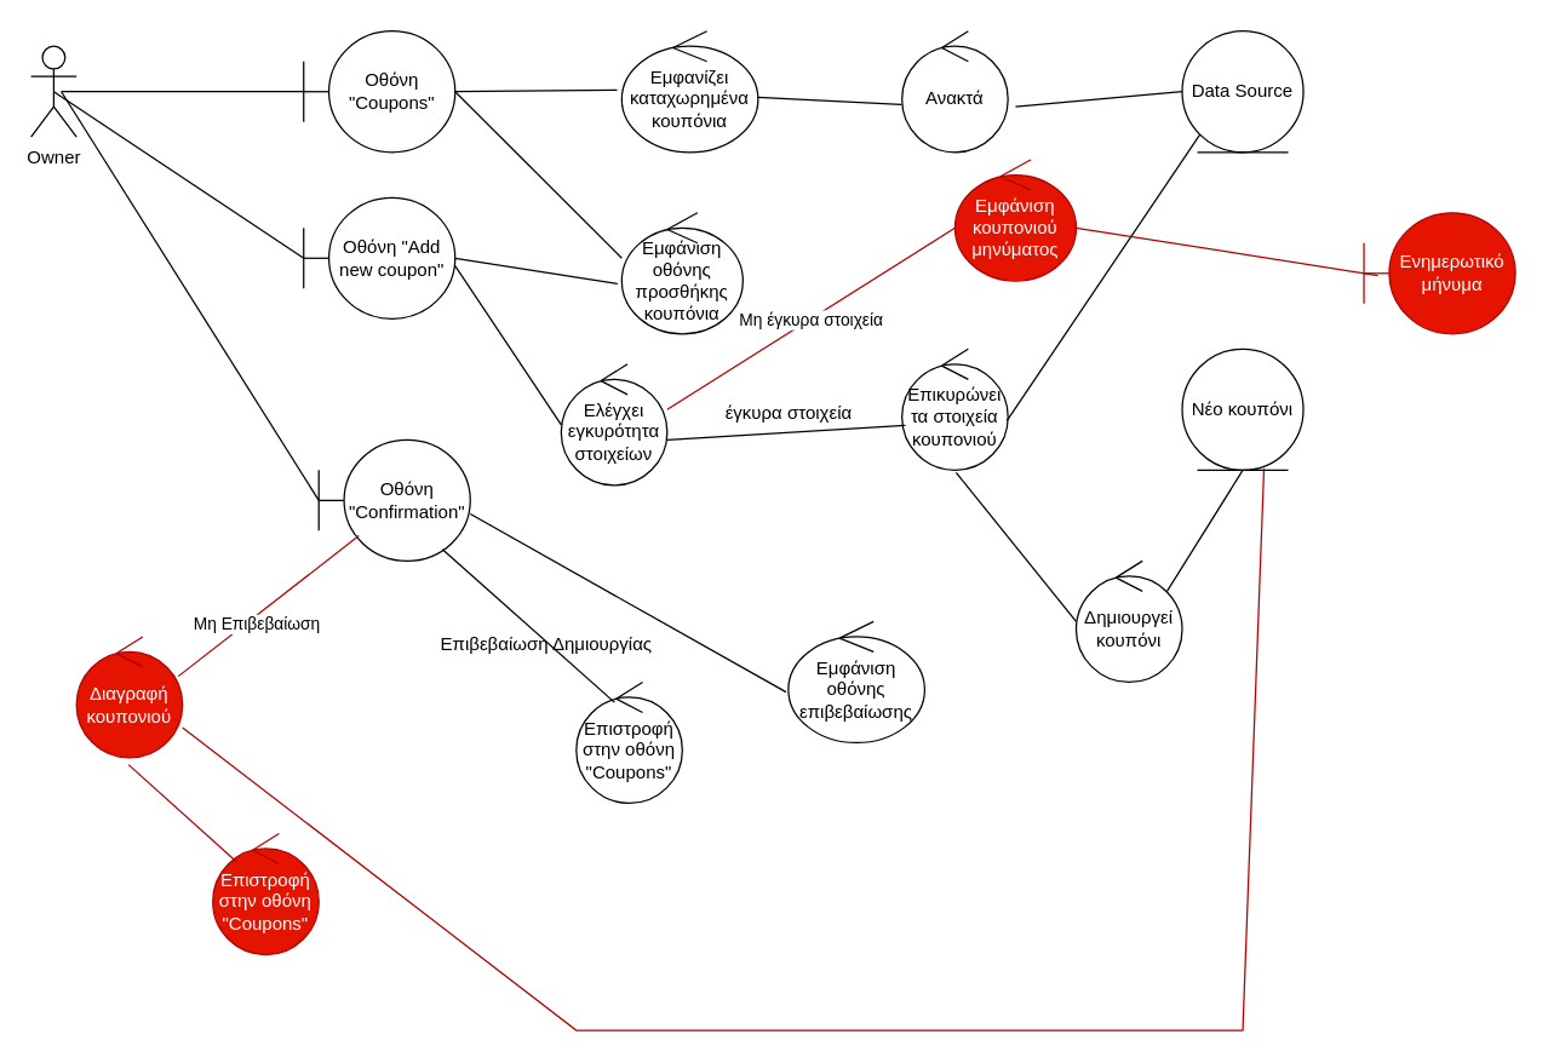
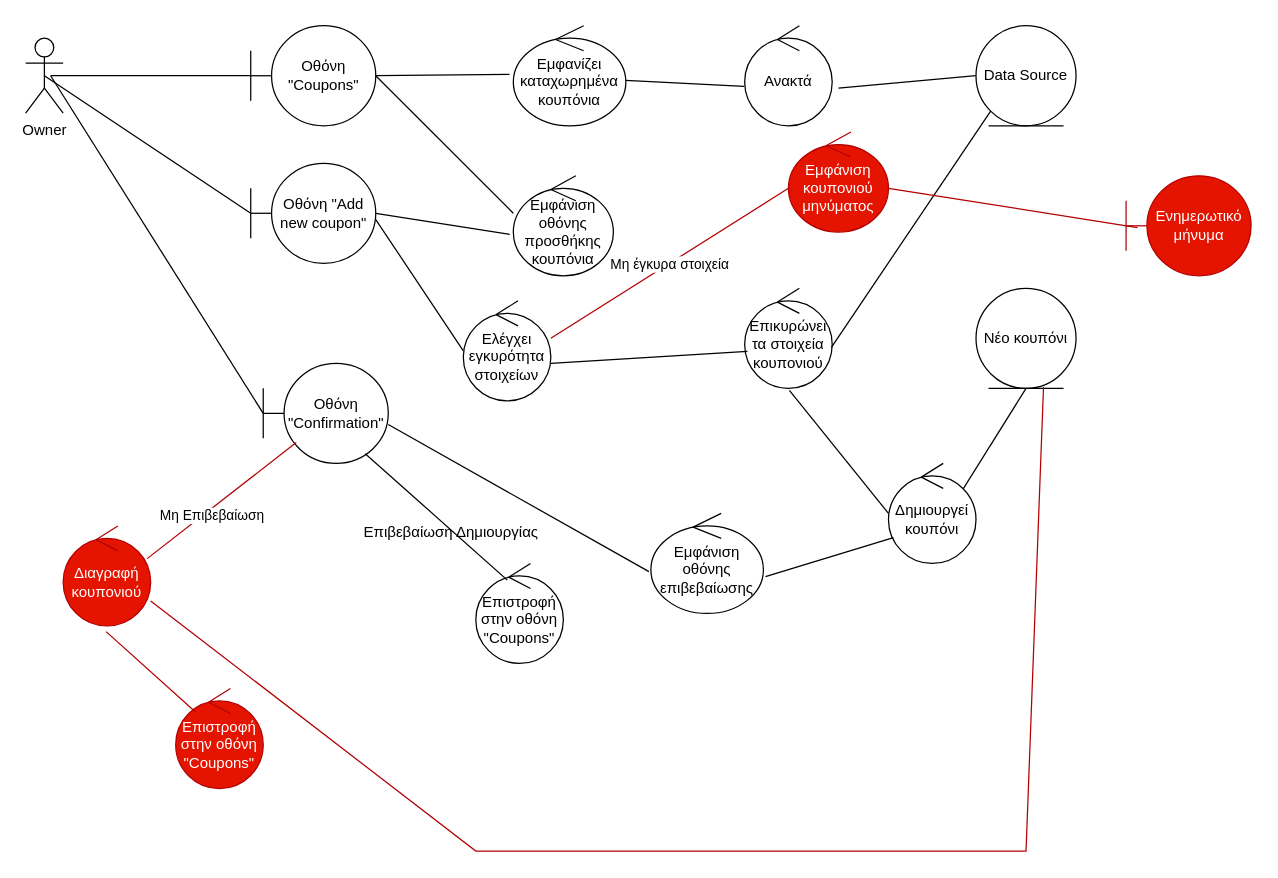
- <mxCell id="38" value="έγκυρα στοιχεία" style="text;html=1;align=center;verticalAlign=middle;resizable=0;points=[];autosize=1;strokeColor=none;fillColor=none;" vertex="1" parent="1"><mxGeometry x="465" y="258" width="110" height="30" as="geometry" /></mxCell>
+ <mxCell id="31" value="" style="endArrow=none;html=1;rounded=0;entryX=0.057;entryY=0.742;entryDx=0;entryDy=0;entryPerimeter=0;exitX=1.018;exitY=0.632;exitDx=0;exitDy=0;exitPerimeter=0;" edge="1" parent="1" source="13" target="11"><mxGeometry width="50" height="50" relative="1" as="geometry"><mxPoint x="600" y="450" as="sourcePoint" /><mxPoint x="640" y="400" as="targetPoint" /></mxGeometry></mxCell>
